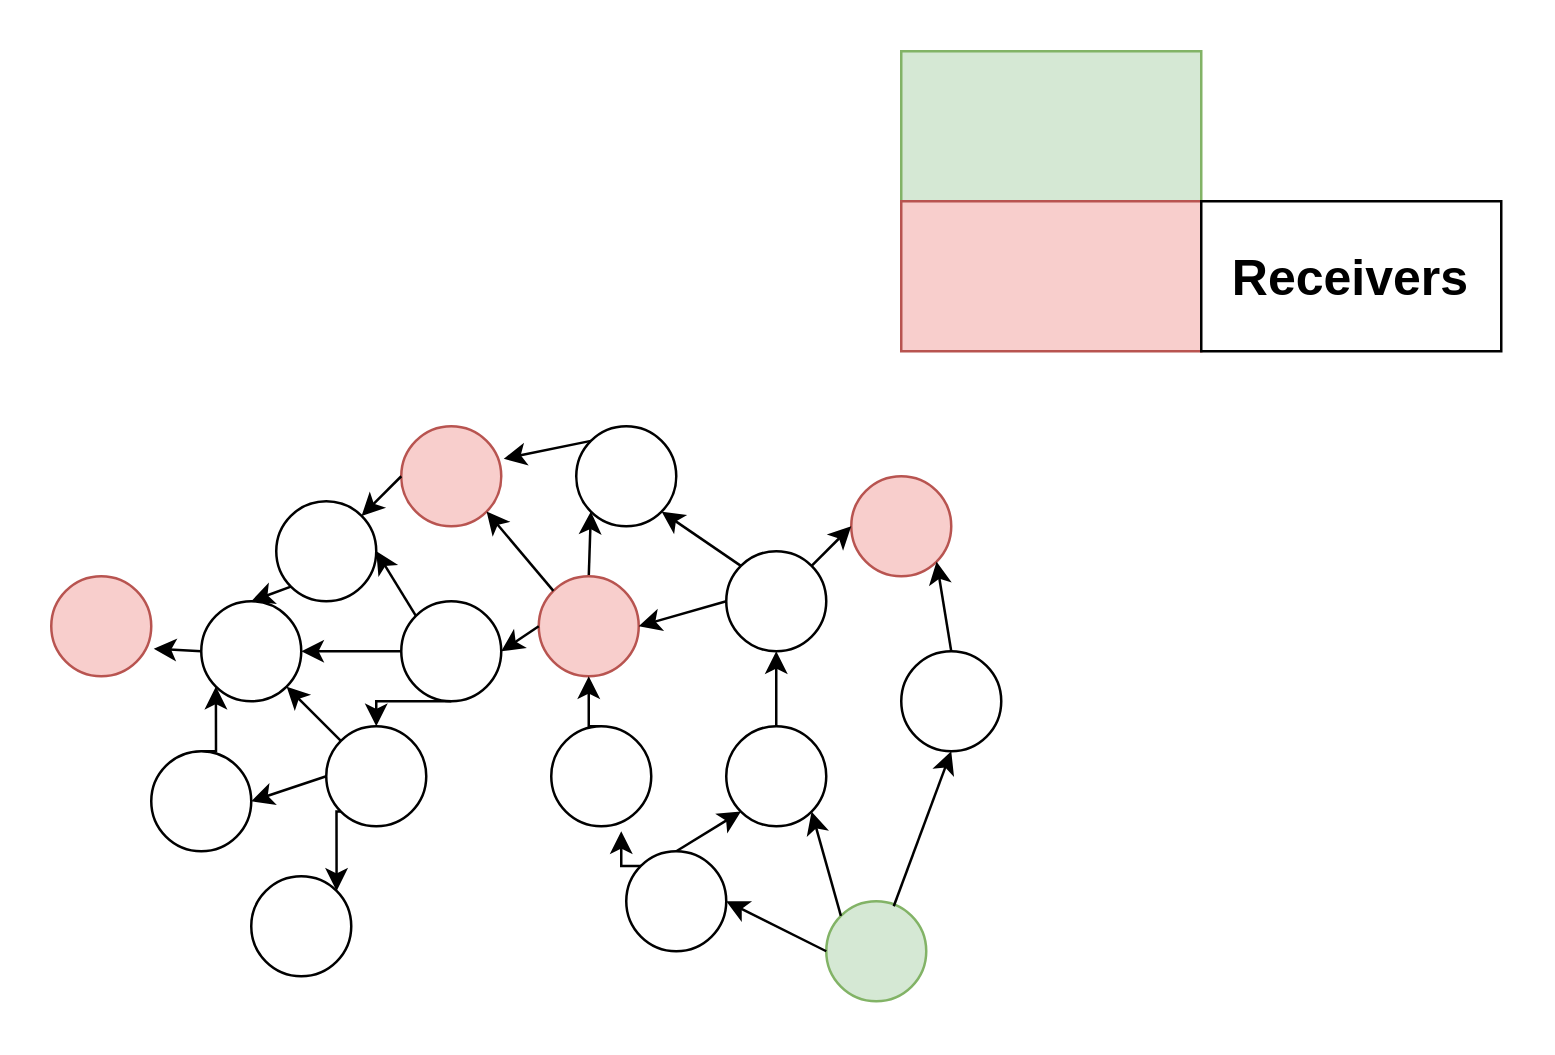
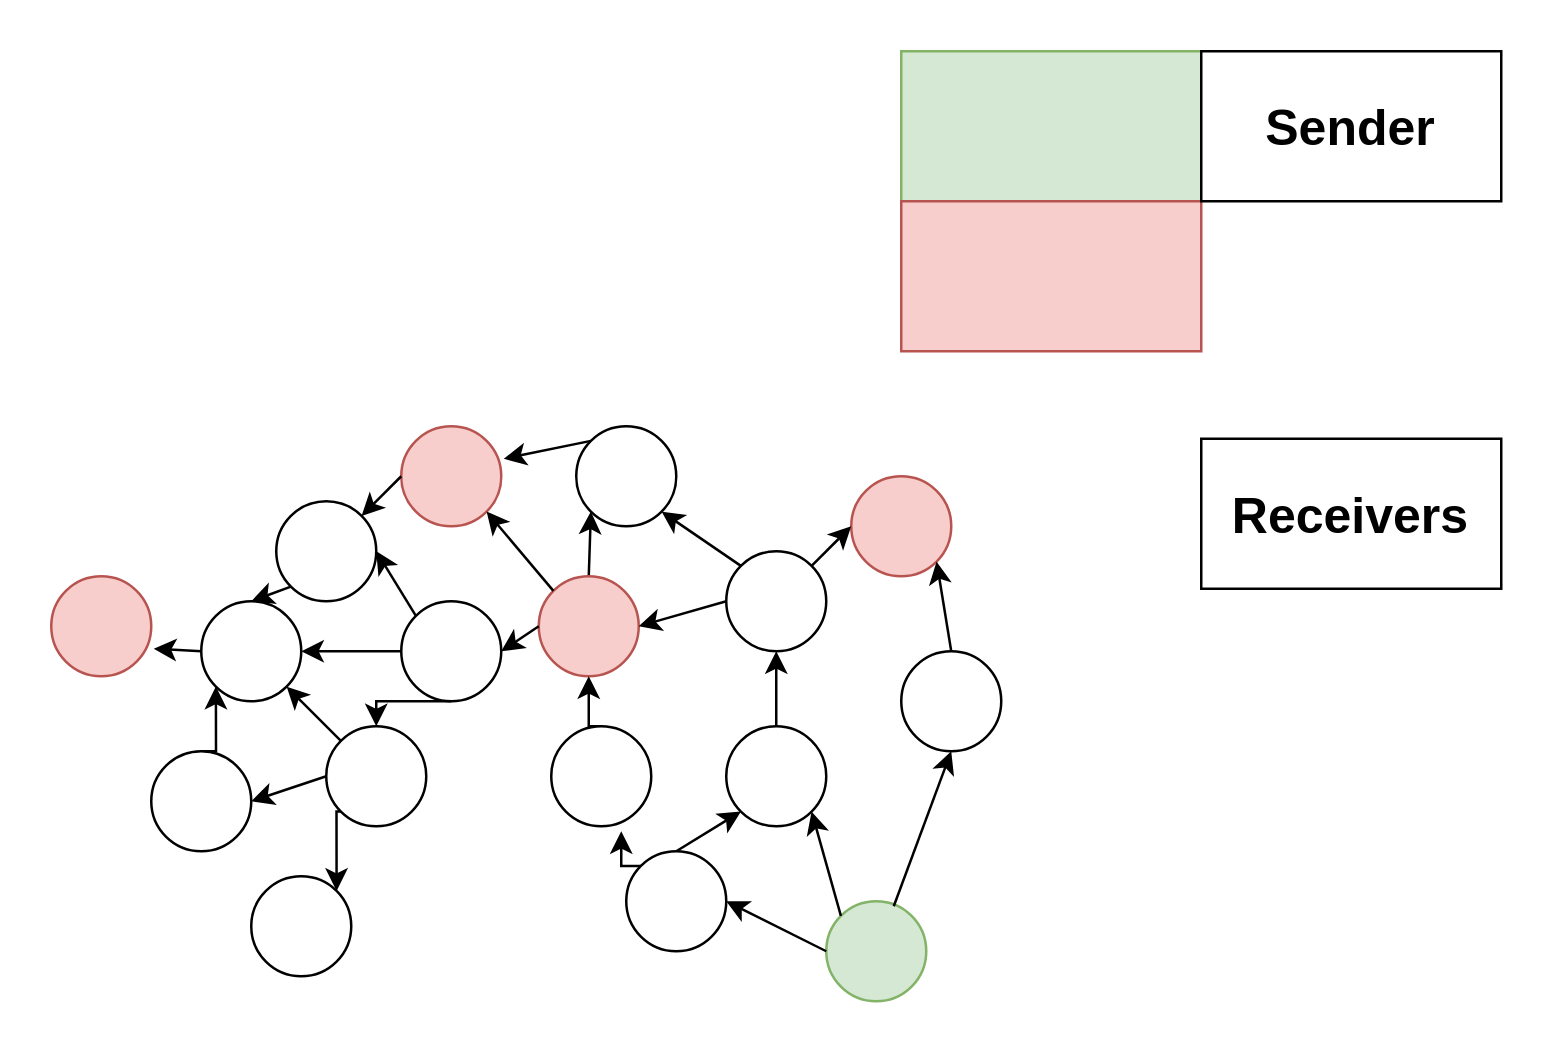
+ <mxCell id="27" value="&lt;font style=&quot;font-size: 20px&quot;&gt;&lt;b&gt;Sender&lt;/b&gt;&lt;/font&gt;" style="rounded=0;whiteSpace=wrap;html=1;" vertex="1" parent="1"><mxGeometry x="480" y="20" width="120" height="60" as="geometry" /></mxCell>
- <mxCell id="28" value="&lt;font style=&quot;font-size: 20px&quot;&gt;&lt;b&gt;Receivers&lt;/b&gt;&lt;/font&gt;" style="rounded=0;whiteSpace=wrap;html=1;" vertex="1" parent="1"><mxGeometry x="480" y="80" width="120" height="60" as="geometry" /></mxCell>
+ <mxCell id="28" value="&lt;font style=&quot;font-size: 20px&quot;&gt;&lt;b&gt;Receivers&lt;/b&gt;&lt;/font&gt;" style="rounded=0;whiteSpace=wrap;html=1;" vertex="1" parent="1"><mxGeometry x="480" y="175" width="120" height="60" as="geometry" /></mxCell>
